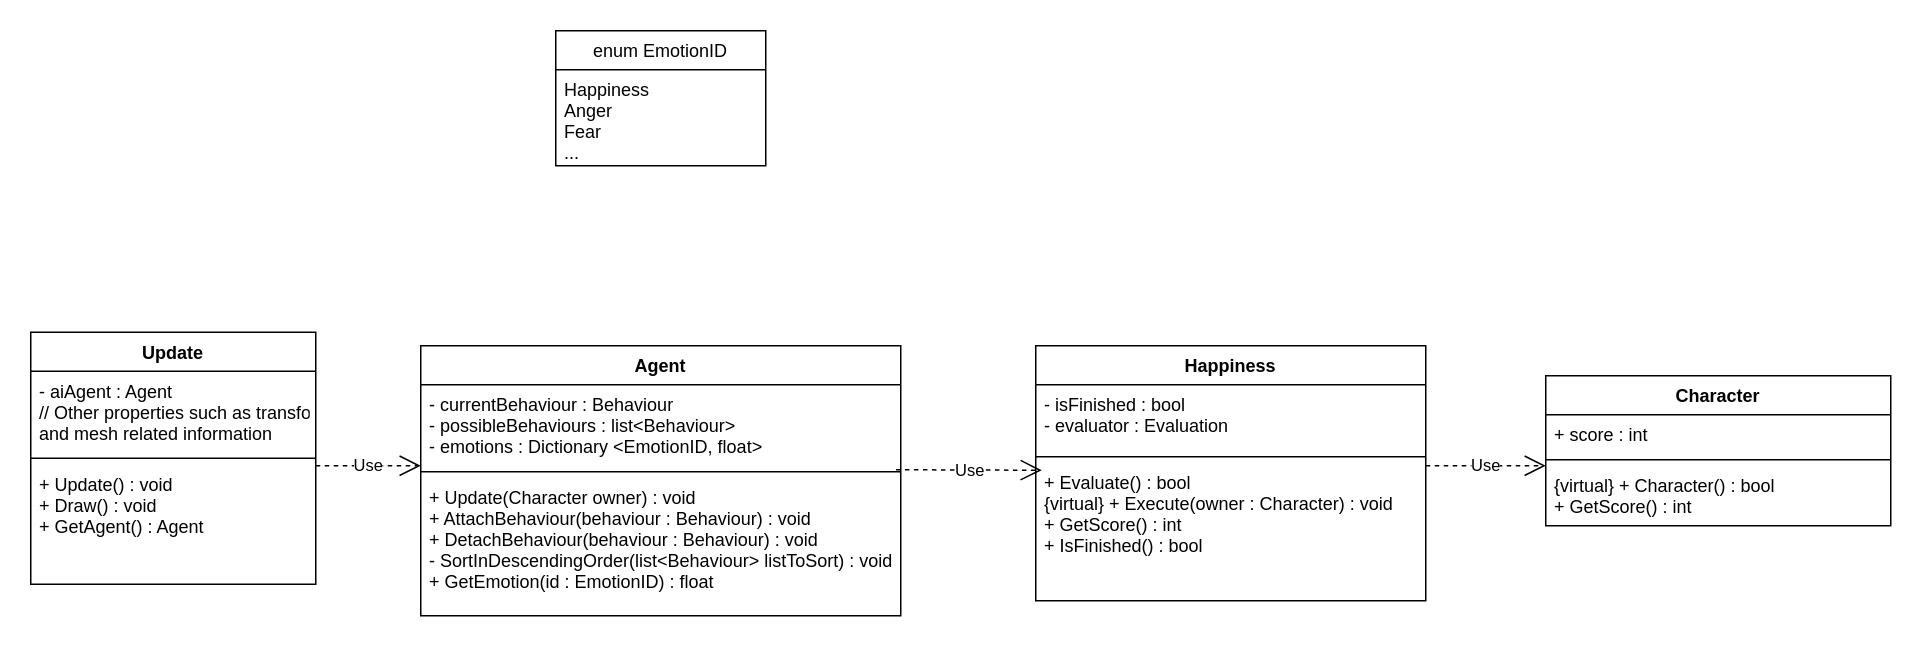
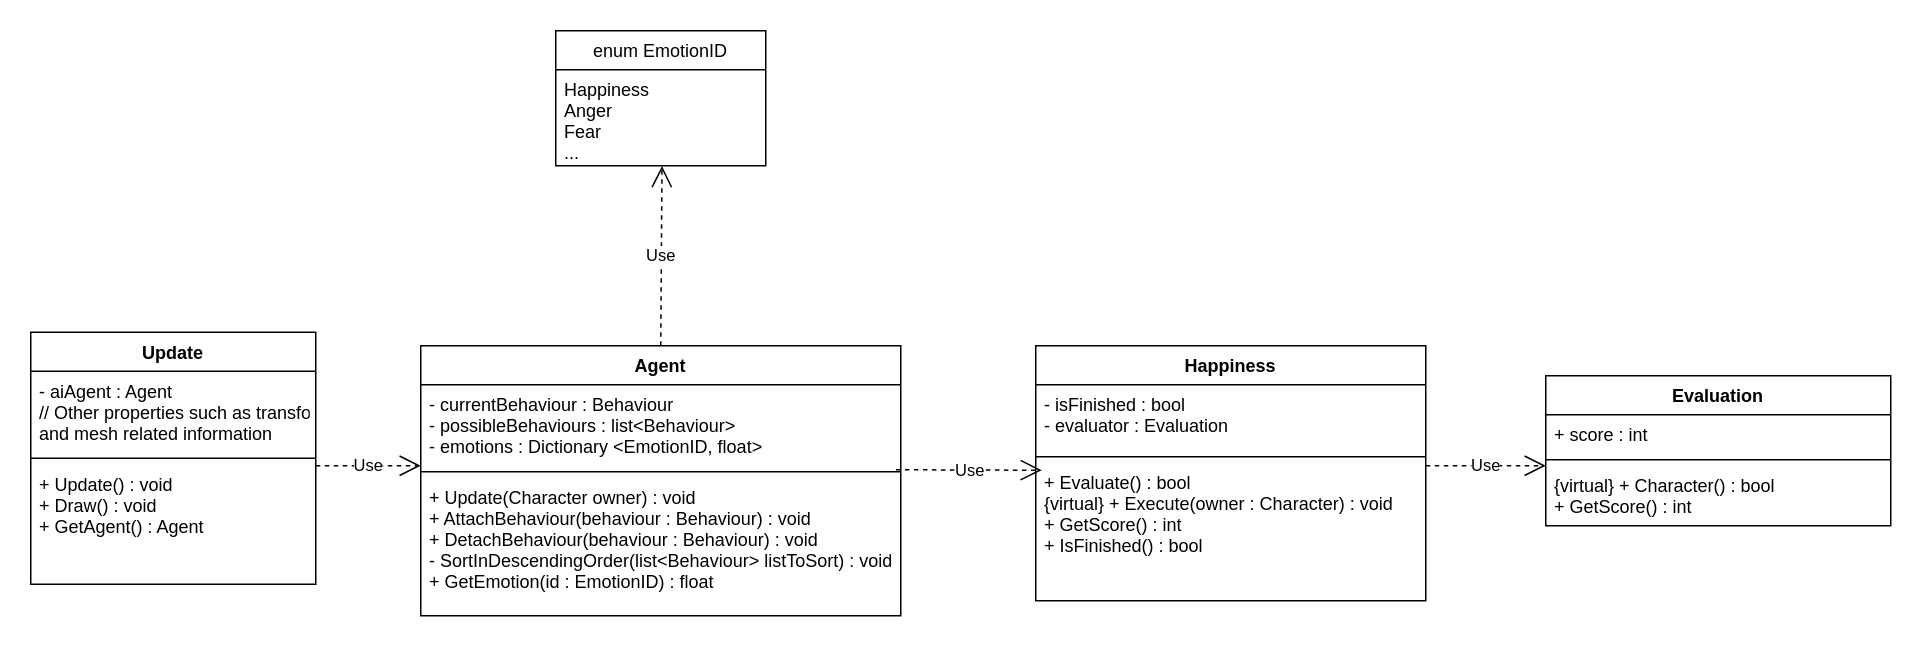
+ <mxCell id="18" value="Use" style="endArrow=open;endSize=12;dashed=1;html=1;exitX=0.5;exitY=0;exitDx=0;exitDy=0;entryX=0.506;entryY=1.003;entryDx=0;entryDy=0;entryPerimeter=0;" edge="1" parent="1" source="6" target="17"><mxGeometry width="160" relative="1" as="geometry"><mxPoint x="440" y="170" as="sourcePoint" /><mxPoint x="600" y="170" as="targetPoint" /></mxGeometry></mxCell>
- <mxCell id="19" value="Character" style="swimlane;fontStyle=1;align=center;verticalAlign=top;childLayout=stackLayout;horizontal=1;startSize=26;horizontalStack=0;resizeParent=1;resizeParentMax=0;resizeLast=0;collapsible=1;marginBottom=0;" vertex="1" parent="1"><mxGeometry x="1030" y="250" width="230" height="100" as="geometry" /></mxCell>
+ <mxCell id="19" value="Evaluation" style="swimlane;fontStyle=1;align=center;verticalAlign=top;childLayout=stackLayout;horizontal=1;startSize=26;horizontalStack=0;resizeParent=1;resizeParentMax=0;resizeLast=0;collapsible=1;marginBottom=0;" vertex="1" parent="1"><mxGeometry x="1030" y="250" width="230" height="100" as="geometry" /></mxCell>
